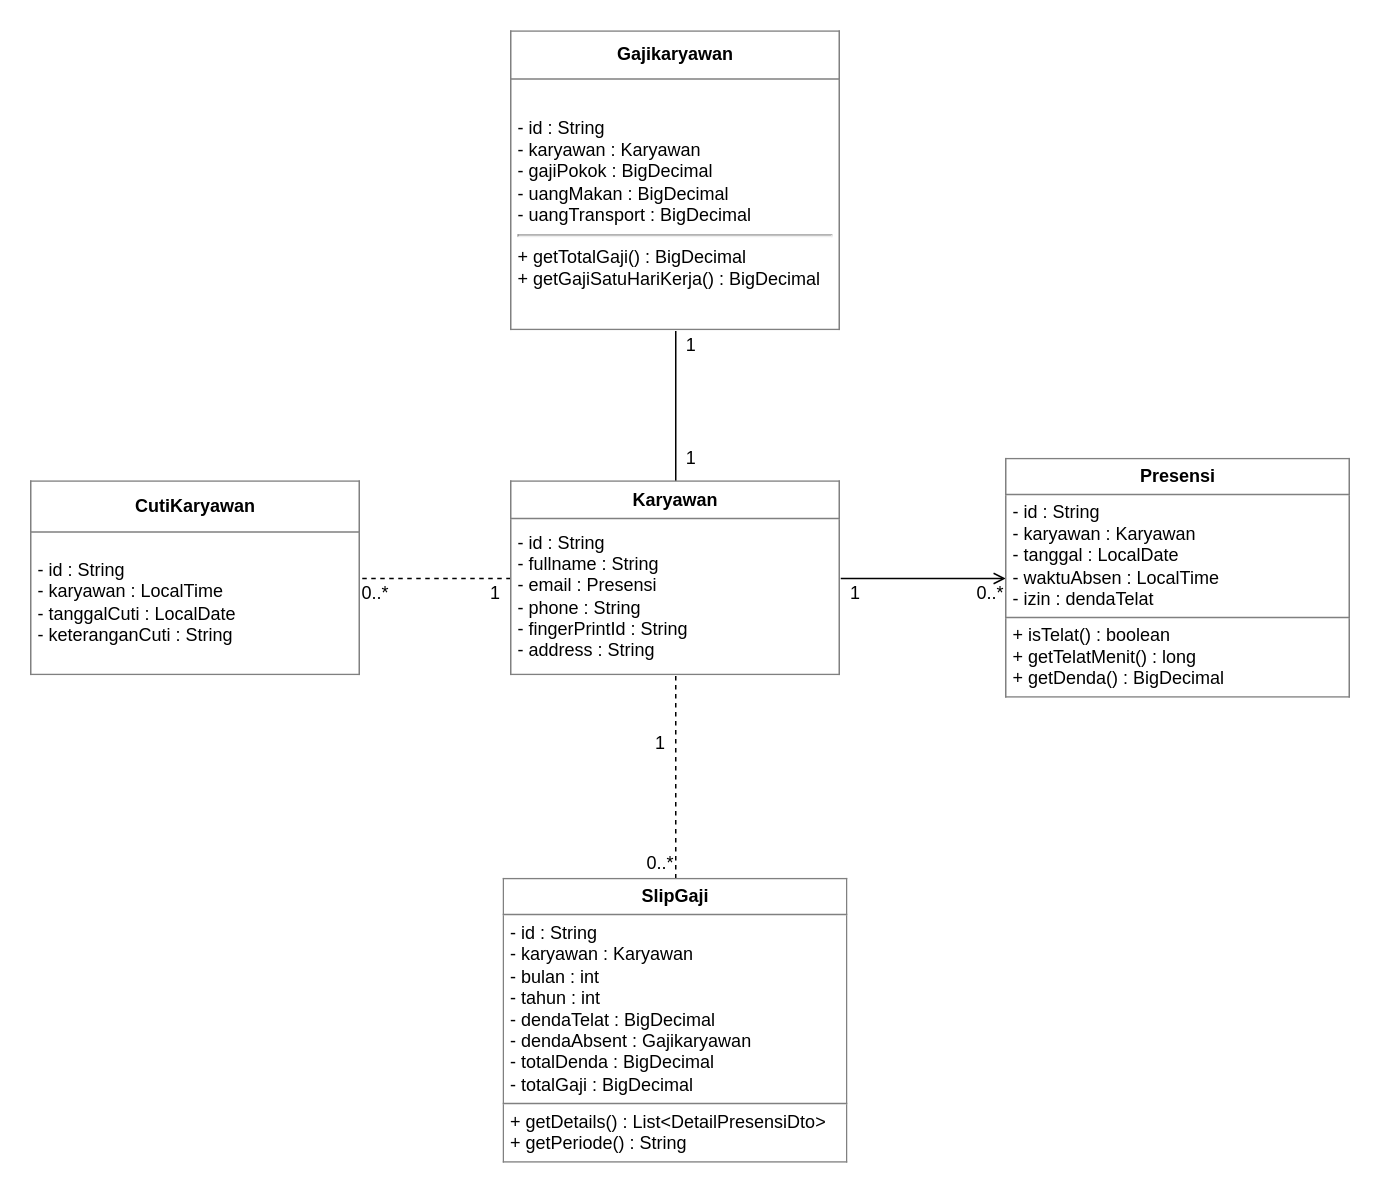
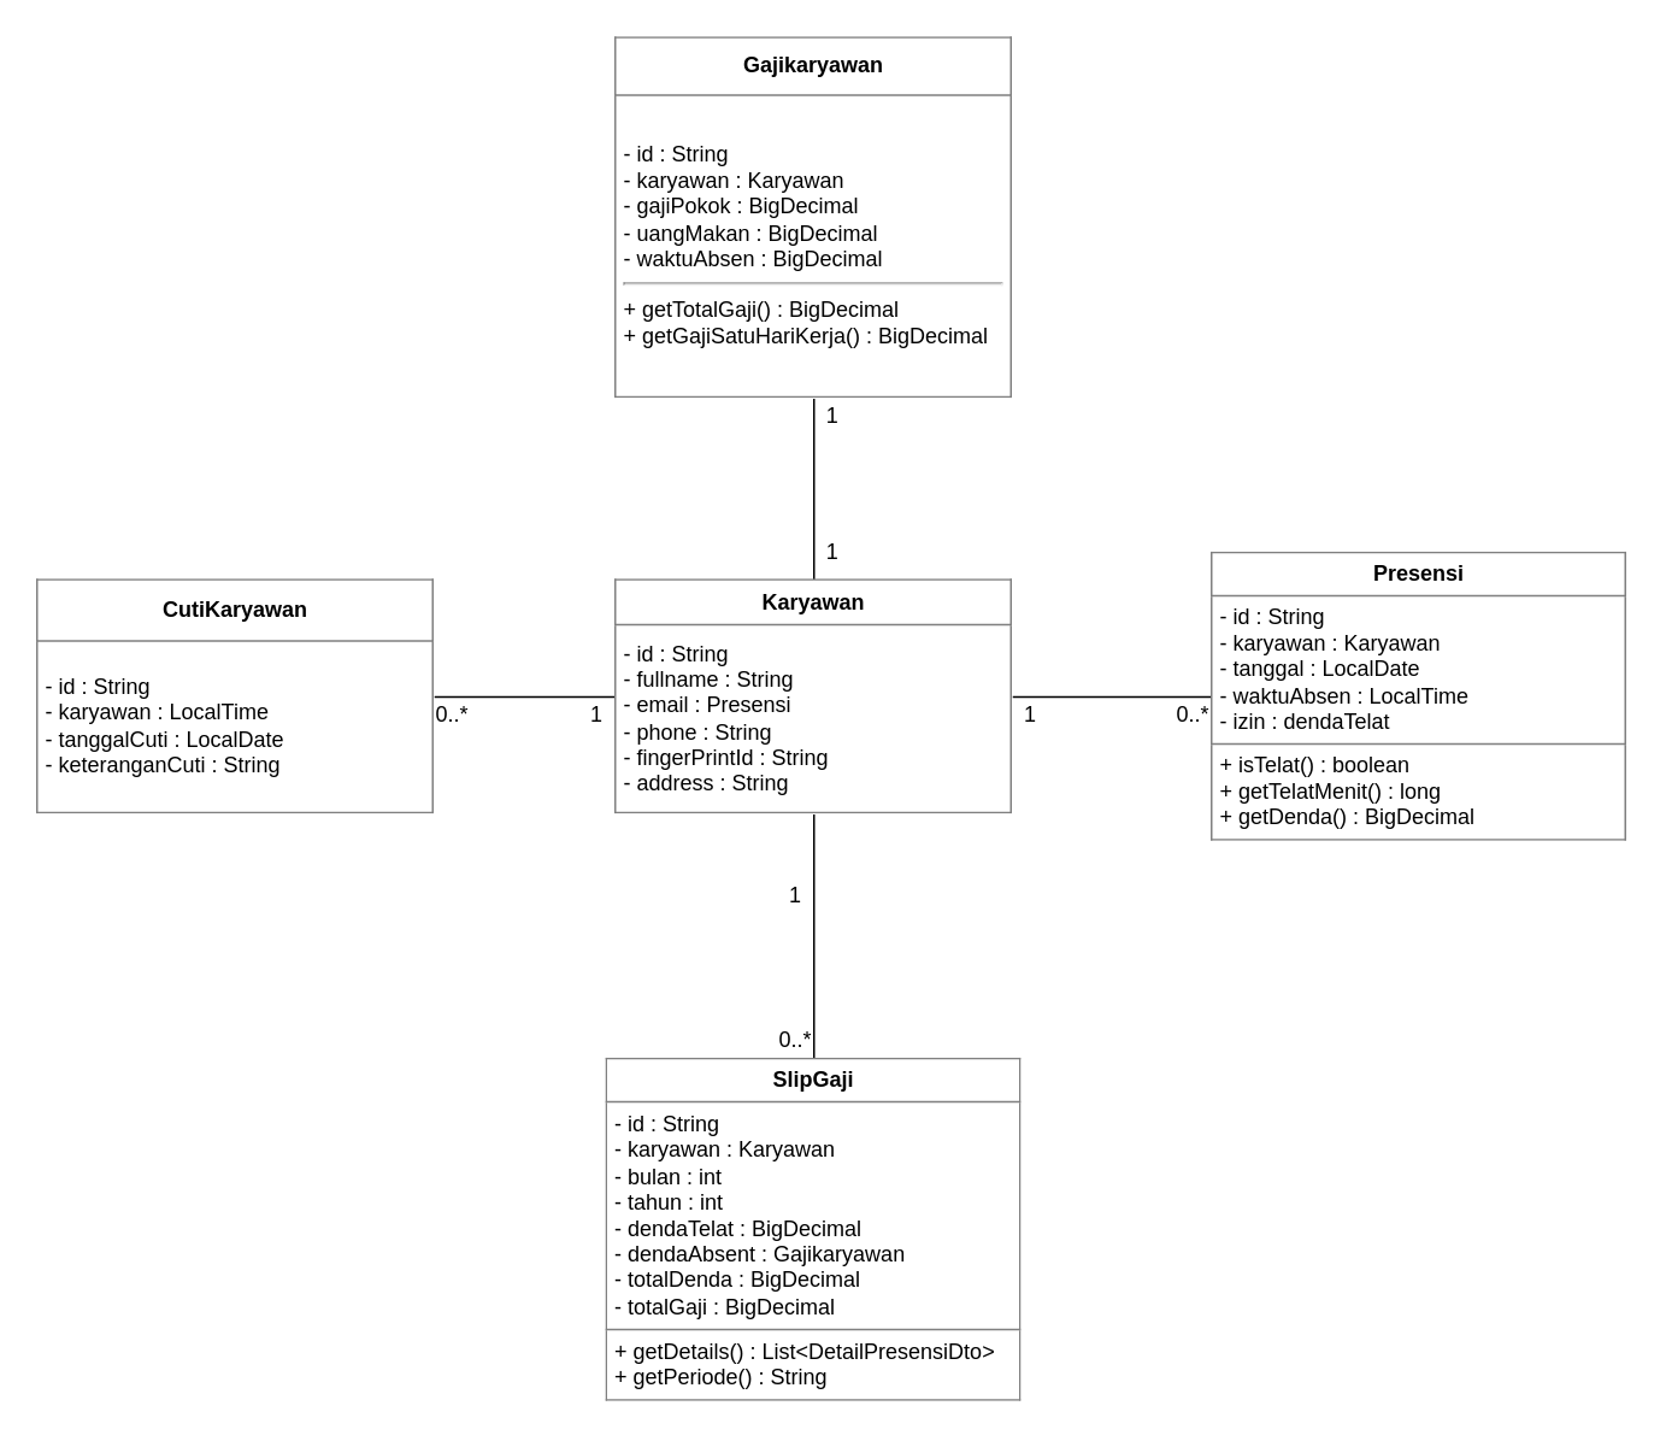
- <mxCell id="15" value="&lt;table border=&quot;1&quot; width=&quot;100%&quot; cellpadding=&quot;4&quot; style=&quot;width: 100% ; height: 100% ; border-collapse: collapse&quot;&gt;&lt;tbody&gt;&lt;tr&gt;&lt;th align=&quot;center&quot;&gt;&lt;b&gt;Gajikaryawan&lt;/b&gt;&lt;/th&gt;&lt;/tr&gt;&lt;tr&gt;&lt;td&gt;- id : String&lt;br&gt;- karyawan : Karyawan&lt;br&gt;- gajiPokok : BigDecimal&lt;br&gt;- uangMakan : BigDecimal&lt;br&gt;- uangTransport : BigDecimal&lt;hr&gt;+ getTotalGaji() : BigDecimal&lt;br&gt;+ getGajiSatuHariKerja() : BigDecimal&lt;/td&gt;&lt;/tr&gt;&lt;/tbody&gt;&lt;/table&gt;" style="text;html=1;strokeColor=none;fillColor=none;overflow=fill;" vertex="1" parent="1"><mxGeometry x="340" y="20" width="220" height="200" as="geometry" /></mxCell>
+ <mxCell id="15" value="&lt;table border=&quot;1&quot; width=&quot;100%&quot; cellpadding=&quot;4&quot; style=&quot;width: 100% ; height: 100% ; border-collapse: collapse&quot;&gt;&lt;tbody&gt;&lt;tr&gt;&lt;th align=&quot;center&quot;&gt;&lt;b&gt;Gajikaryawan&lt;/b&gt;&lt;/th&gt;&lt;/tr&gt;&lt;tr&gt;&lt;td&gt;- id : String&lt;br&gt;- karyawan : Karyawan&lt;br&gt;- gajiPokok : BigDecimal&lt;br&gt;- uangMakan : BigDecimal&lt;br&gt;- waktuAbsen : BigDecimal&lt;hr&gt;+ getTotalGaji() : BigDecimal&lt;br&gt;+ getGajiSatuHariKerja() : BigDecimal&lt;/td&gt;&lt;/tr&gt;&lt;/tbody&gt;&lt;/table&gt;" style="text;html=1;strokeColor=none;fillColor=none;overflow=fill;" vertex="1" parent="1"><mxGeometry x="340" y="20" width="220" height="200" as="geometry" /></mxCell>
- <mxCell id="4" style="edgeStyle=orthogonalEdgeStyle;rounded=0;orthogonalLoop=1;jettySize=auto;html=1;entryX=1;entryY=0.5;entryDx=0;entryDy=0;endArrow=none;endFill=0;exitX=0;exitY=0.5;exitDx=0;exitDy=0;dashed=1;" parent="1" source="16" target="6" edge="1"><mxGeometry relative="1" as="geometry"><mxPoint x="340" y="385" as="sourcePoint" /></mxGeometry></mxCell>
+ <mxCell id="4" style="edgeStyle=orthogonalEdgeStyle;rounded=0;orthogonalLoop=1;jettySize=auto;html=1;entryX=1;entryY=0.5;entryDx=0;entryDy=0;endArrow=none;endFill=0;exitX=0;exitY=0.5;exitDx=0;exitDy=0;" parent="1" source="16" target="6" edge="1"><mxGeometry relative="1" as="geometry"><mxPoint x="340" y="385" as="sourcePoint" /></mxGeometry></mxCell>
- <mxCell id="2" style="edgeStyle=orthogonalEdgeStyle;rounded=0;orthogonalLoop=1;jettySize=auto;html=1;entryX=0;entryY=0.5;entryDx=0;entryDy=0;endArrow=open;endFill=0;exitX=1;exitY=0.5;exitDx=0;exitDy=0;" parent="1" source="16" target="5" edge="1"><mxGeometry relative="1" as="geometry"><mxPoint x="560" y="385" as="sourcePoint" /></mxGeometry></mxCell>
+ <mxCell id="2" style="edgeStyle=orthogonalEdgeStyle;rounded=0;orthogonalLoop=1;jettySize=auto;html=1;entryX=0;entryY=0.5;entryDx=0;entryDy=0;endArrow=none;endFill=0;exitX=1;exitY=0.5;exitDx=0;exitDy=0;" parent="1" source="16" target="5" edge="1"><mxGeometry relative="1" as="geometry"><mxPoint x="560" y="385" as="sourcePoint" /></mxGeometry></mxCell>
- <mxCell id="3" style="edgeStyle=orthogonalEdgeStyle;rounded=0;orthogonalLoop=1;jettySize=auto;html=1;entryX=0.5;entryY=0;entryDx=0;entryDy=0;endArrow=none;endFill=0;exitX=0.5;exitY=1;exitDx=0;exitDy=0;dashed=1;" parent="1" source="16" target="7" edge="1"><mxGeometry relative="1" as="geometry"><mxPoint x="450" y="485" as="sourcePoint" /></mxGeometry></mxCell>
+ <mxCell id="3" style="edgeStyle=orthogonalEdgeStyle;rounded=0;orthogonalLoop=1;jettySize=auto;html=1;entryX=0.5;entryY=0;entryDx=0;entryDy=0;endArrow=none;endFill=0;exitX=0.5;exitY=1;exitDx=0;exitDy=0;" parent="1" source="16" target="7" edge="1"><mxGeometry relative="1" as="geometry"><mxPoint x="450" y="485" as="sourcePoint" /></mxGeometry></mxCell>
